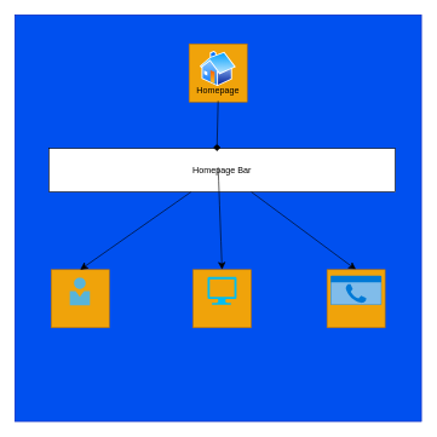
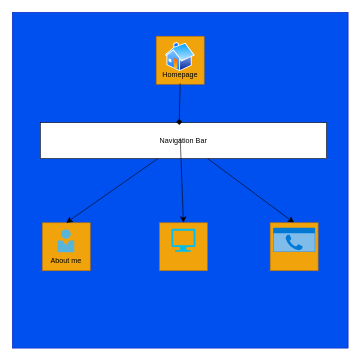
- <mxCell id="8" value="&lt;font style=&quot;color: light-dark(rgb(0, 0, 0), rgb(0, 0, 0));&quot;&gt;Homepage Bar&lt;/font&gt;" style="rounded=0;whiteSpace=wrap;html=1;fillColor=light-dark(#FFFFFF,#FFFFFF);" vertex="1" parent="7"><mxGeometry x="21.702" width="477.447" height="60" as="geometry" /></mxCell>
+ <mxCell id="8" value="&lt;font style=&quot;color: light-dark(rgb(0, 0, 0), rgb(0, 0, 0));&quot;&gt;Navigation Bar&lt;/font&gt;" style="rounded=0;whiteSpace=wrap;html=1;fillColor=light-dark(#FFFFFF,#FFFFFF);" vertex="1" parent="7"><mxGeometry x="21.702" width="477.447" height="60" as="geometry" /></mxCell>
+ <mxCell id="13" value="About me" style="text;html=1;align=center;verticalAlign=middle;whiteSpace=wrap;rounded=0;fillColor=none;fontColor=light-dark(#000000,#000000);" vertex="1" parent="11"><mxGeometry x="10" y="50" width="60" height="28.5" as="geometry" /></mxCell>
